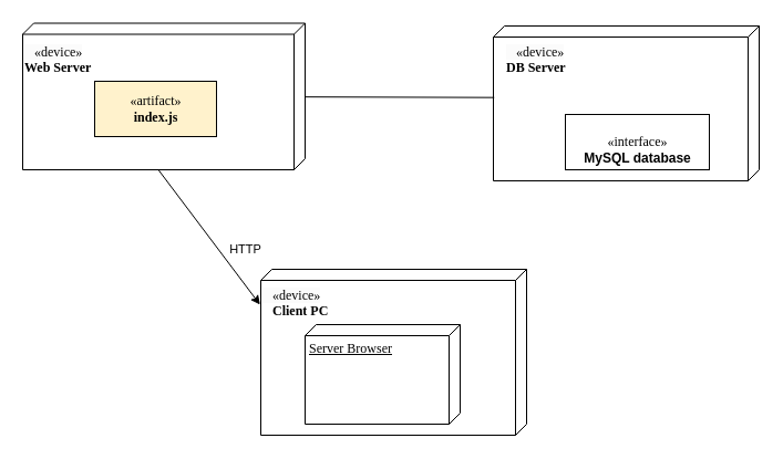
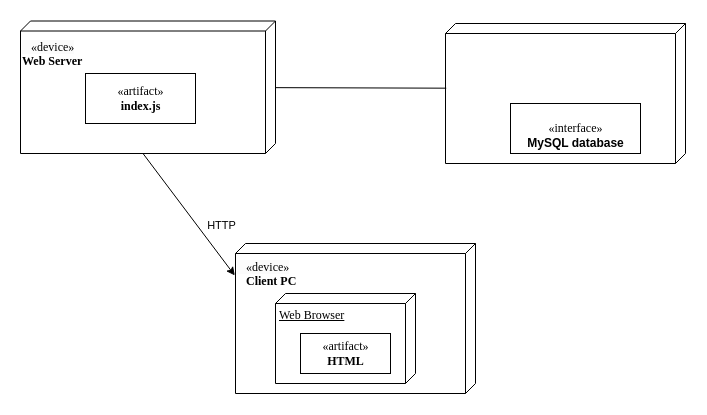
- <mxCell id="13" value="&lt;span style=&quot;color: rgb(0, 0, 0); font-family: Verdana; font-size: 12px; font-style: normal; font-variant-ligatures: normal; font-variant-caps: normal; font-weight: 400; letter-spacing: normal; orphans: 2; text-align: center; text-indent: 0px; text-transform: none; widows: 2; word-spacing: 0px; -webkit-text-stroke-width: 0px; background-color: rgb(251, 251, 251); text-decoration-thickness: initial; text-decoration-style: initial; text-decoration-color: initial; float: none; display: inline !important;&quot;&gt;&amp;nbsp; &amp;nbsp;«device»&lt;/span&gt;&lt;br style=&quot;border-color: var(--border-color); color: rgb(0, 0, 0); font-family: Verdana; font-size: 12px; font-style: normal; font-variant-ligatures: normal; font-variant-caps: normal; font-weight: 400; letter-spacing: normal; orphans: 2; text-align: center; text-indent: 0px; text-transform: none; widows: 2; word-spacing: 0px; -webkit-text-stroke-width: 0px; background-color: rgb(251, 251, 251); text-decoration-thickness: initial; text-decoration-style: initial; text-decoration-color: initial;&quot;&gt;&lt;div style=&quot;text-align: center;&quot;&gt;&lt;span style=&quot;background-color: initial;&quot;&gt;&lt;font face=&quot;Verdana&quot;&gt;&lt;b&gt;DB Server&lt;/b&gt;&lt;/font&gt;&lt;/span&gt;&lt;/div&gt;" style="text;whiteSpace=wrap;html=1;" vertex="1" parent="1"><mxGeometry x="455" y="33" width="90" height="50" as="geometry" /></mxCell>
- <mxCell id="4" value="«artifact»&lt;br&gt;&lt;b&gt;index.js&lt;/b&gt;" style="html=1;rounded=0;shadow=0;comic=0;labelBackgroundColor=none;strokeWidth=1;fontFamily=Verdana;fontSize=12;align=center;fillColor=#fff2cc;" vertex="1" parent="1"><mxGeometry x="85" y="73" width="110" height="50" as="geometry" /></mxCell>
+ <mxCell id="4" value="«artifact»&lt;br&gt;&lt;b&gt;index.js&lt;/b&gt;" style="html=1;rounded=0;shadow=0;comic=0;labelBackgroundColor=none;strokeWidth=1;fontFamily=Verdana;fontSize=12;align=center;" vertex="1" parent="1"><mxGeometry x="85" y="73" width="110" height="50" as="geometry" /></mxCell>
- <mxCell id="9" value="Server Browser" style="verticalAlign=top;align=left;spacingTop=8;spacingLeft=2;spacingRight=12;shape=cube;size=10;direction=south;fontStyle=4;html=1;rounded=0;shadow=0;comic=0;labelBackgroundColor=none;strokeWidth=1;fontFamily=Verdana;fontSize=12" vertex="1" parent="1"><mxGeometry x="275" y="293" width="140" height="90" as="geometry" /></mxCell>
+ <mxCell id="9" value="Web Browser" style="verticalAlign=top;align=left;spacingTop=8;spacingLeft=2;spacingRight=12;shape=cube;size=10;direction=south;fontStyle=4;html=1;rounded=0;shadow=0;comic=0;labelBackgroundColor=none;strokeWidth=1;fontFamily=Verdana;fontSize=12" vertex="1" parent="1"><mxGeometry x="275" y="293" width="140" height="90" as="geometry" /></mxCell>
+ <mxCell id="10" value="«artifact»&lt;br&gt;&lt;b&gt;HTML&lt;/b&gt;" style="html=1;rounded=0;shadow=0;comic=0;labelBackgroundColor=none;strokeWidth=1;fontFamily=Verdana;fontSize=12;align=center;" vertex="1" parent="1"><mxGeometry x="300" y="333" width="90" height="40" as="geometry" /></mxCell>
